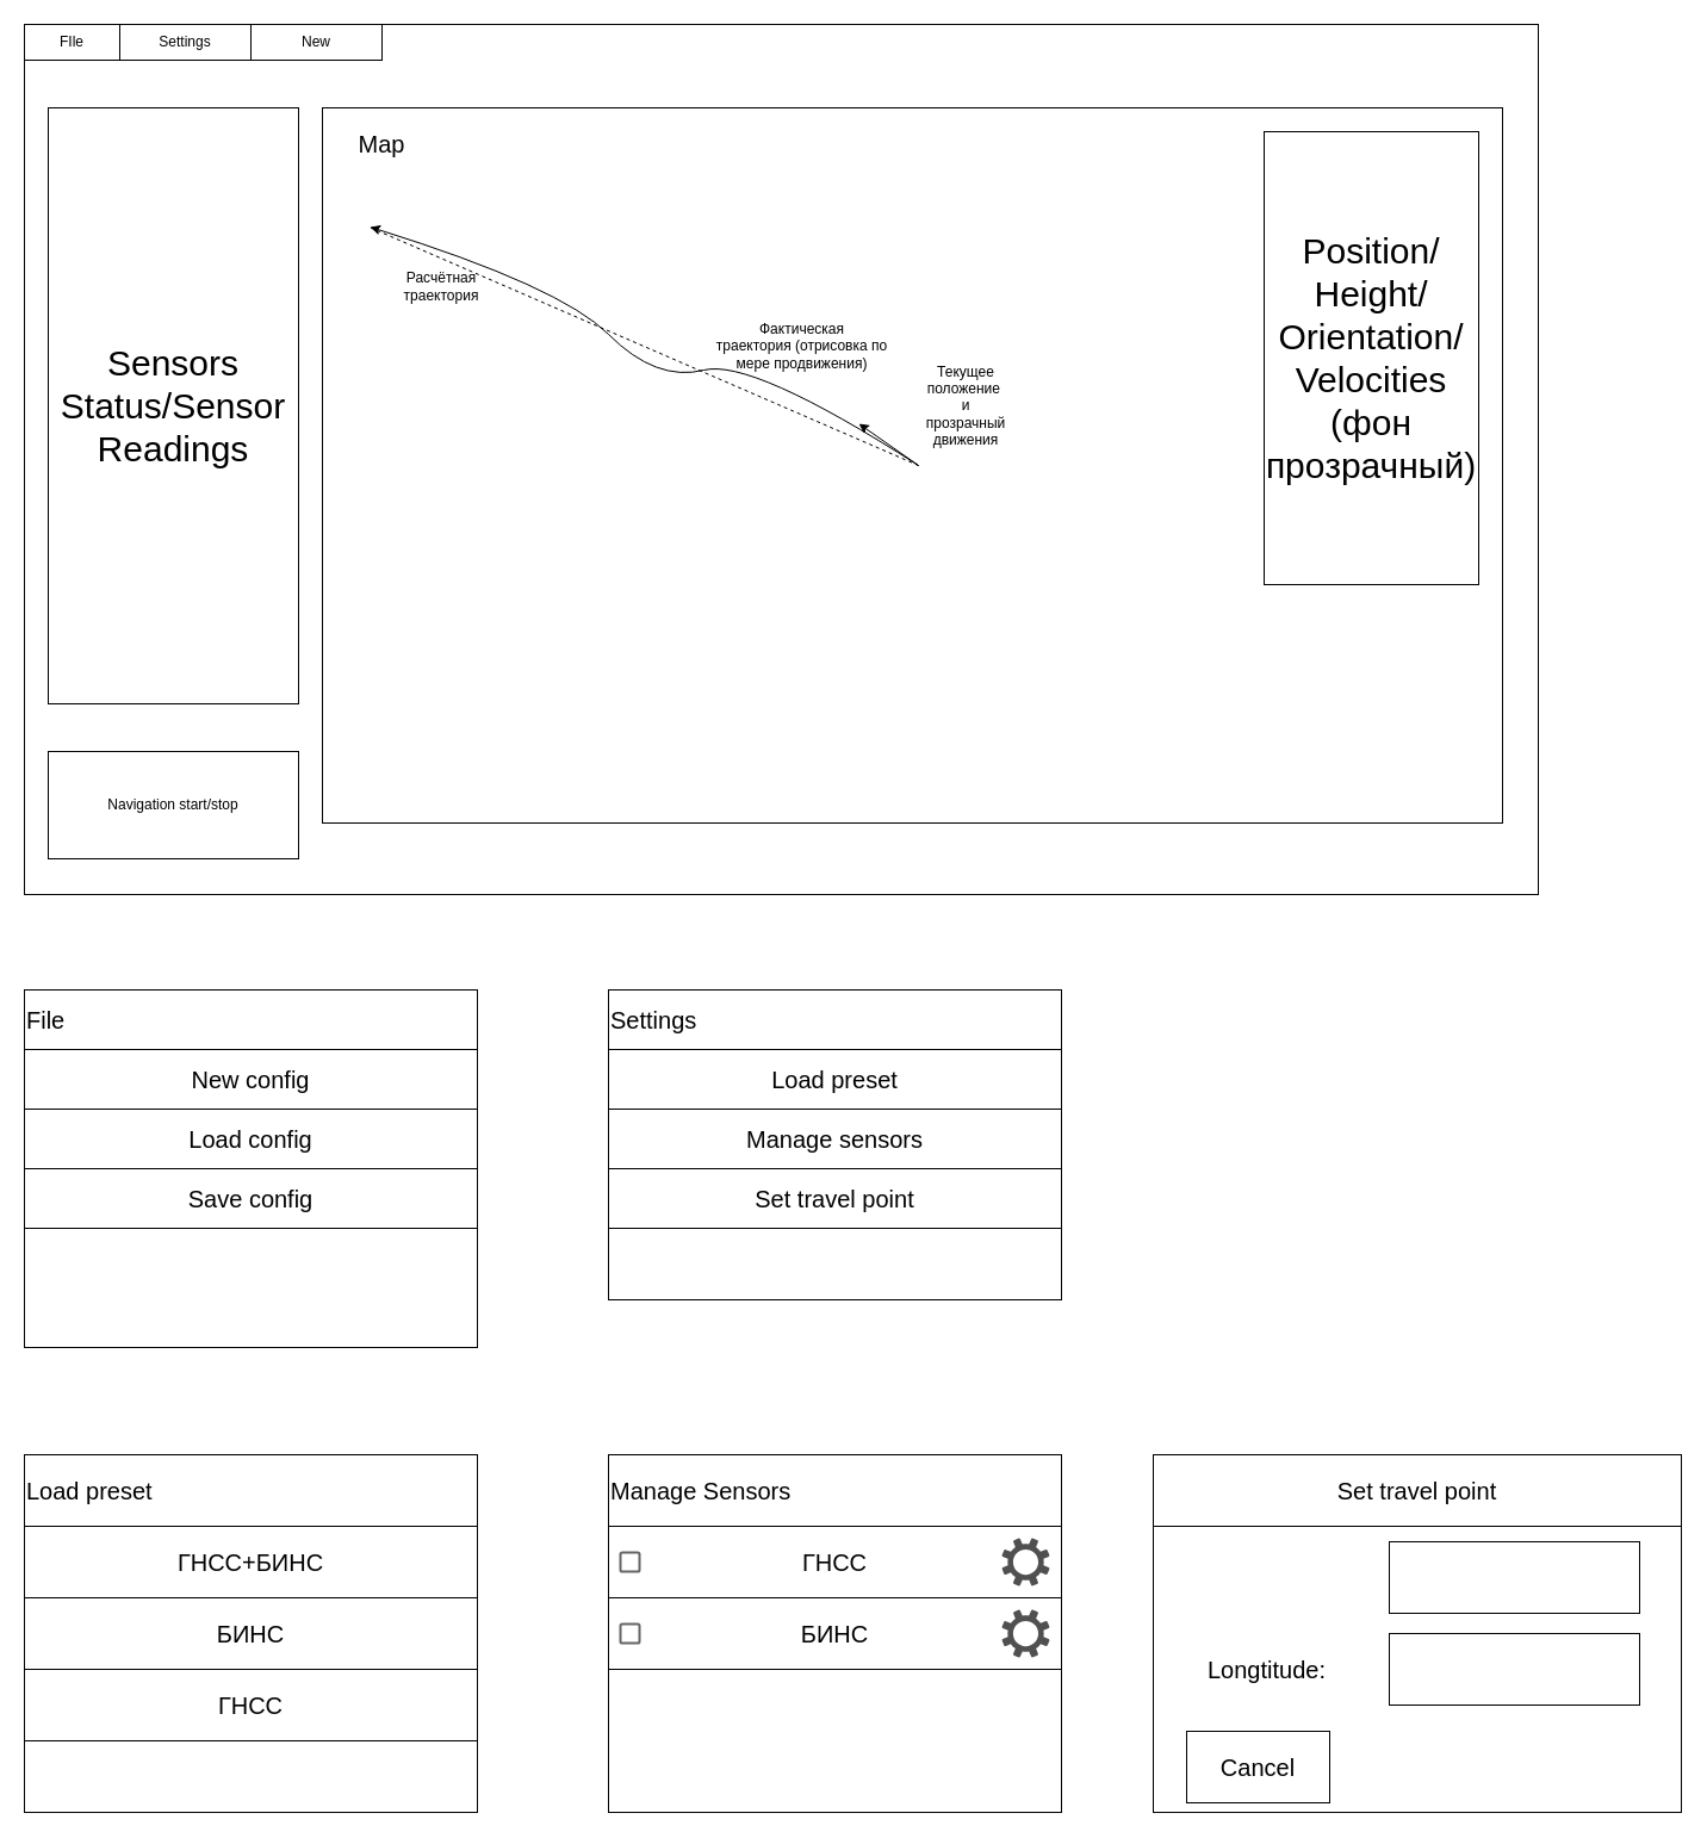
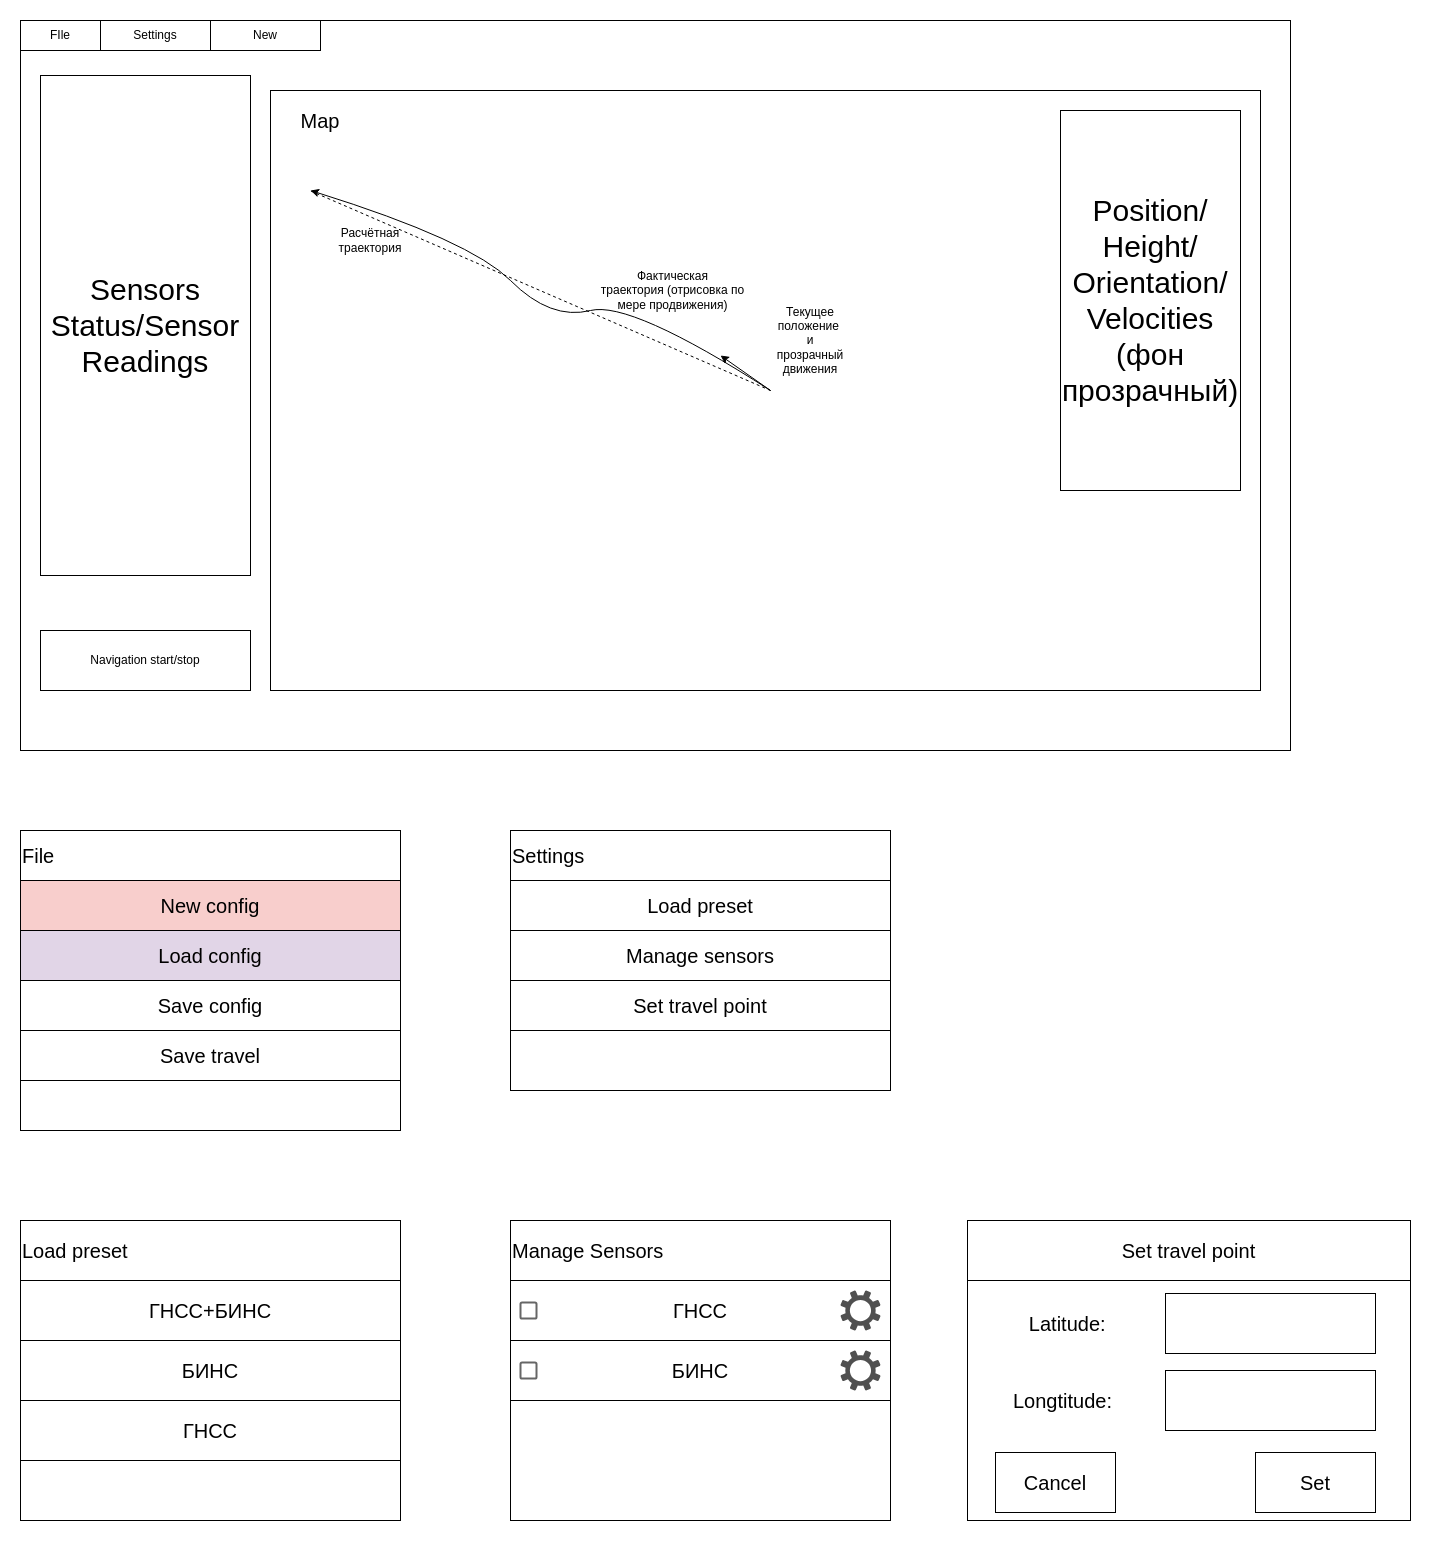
- <mxCell id="6" value="&lt;font style=&quot;font-size: 30px&quot;&gt;Sensors Status/Sensor Readings&lt;/font&gt;" style="rounded=0;whiteSpace=wrap;html=1;" vertex="1" parent="1"><mxGeometry x="40" y="90" width="210" height="500" as="geometry" /></mxCell>
+ <mxCell id="6" value="&lt;font style=&quot;font-size: 30px&quot;&gt;Sensors Status/Sensor Readings&lt;/font&gt;" style="rounded=0;whiteSpace=wrap;html=1;" vertex="1" parent="1"><mxGeometry x="40" y="75" width="210" height="500" as="geometry" /></mxCell>
- <mxCell id="7" value="Navigation start/stop" style="rounded=0;whiteSpace=wrap;html=1;" vertex="1" parent="1"><mxGeometry x="40" y="630" width="210" height="90" as="geometry" /></mxCell>
+ <mxCell id="7" value="Navigation start/stop" style="rounded=0;whiteSpace=wrap;html=1;" vertex="1" parent="1"><mxGeometry x="40" y="630" width="210" height="60" as="geometry" /></mxCell>
- <mxCell id="47" value="&lt;font style=&quot;font-size: 20px&quot;&gt;New config&lt;/font&gt;" style="rounded=0;whiteSpace=wrap;html=1;" vertex="1" parent="1"><mxGeometry x="20" y="880" width="380" height="50" as="geometry" /></mxCell>
+ <mxCell id="47" value="&lt;font style=&quot;font-size: 20px&quot;&gt;New config&lt;/font&gt;" style="rounded=0;whiteSpace=wrap;html=1;fillColor=#f8cecc;" vertex="1" parent="1"><mxGeometry x="20" y="880" width="380" height="50" as="geometry" /></mxCell>
- <mxCell id="13" value="&lt;font style=&quot;font-size: 20px&quot;&gt;Load config&lt;/font&gt;" style="rounded=0;whiteSpace=wrap;html=1;" vertex="1" parent="1"><mxGeometry x="20" y="930" width="380" height="50" as="geometry" /></mxCell>
+ <mxCell id="13" value="&lt;font style=&quot;font-size: 20px&quot;&gt;Load config&lt;/font&gt;" style="rounded=0;whiteSpace=wrap;html=1;fillColor=#e1d5e7;" vertex="1" parent="1"><mxGeometry x="20" y="930" width="380" height="50" as="geometry" /></mxCell>
+ <mxCell id="25" value="&lt;font style=&quot;font-size: 20px&quot;&gt;Save travel&lt;/font&gt;" style="rounded=0;whiteSpace=wrap;html=1;" vertex="1" parent="1"><mxGeometry x="20" y="1030" width="380" height="50" as="geometry" /></mxCell>
+ <mxCell id="41" value="&lt;font style=&quot;font-size: 20px&quot;&gt;Latitude:&amp;nbsp;&lt;/font&gt;" style="text;html=1;strokeColor=none;fillColor=none;align=center;verticalAlign=middle;whiteSpace=wrap;rounded=0;" vertex="1" parent="1"><mxGeometry x="1025" y="1304" width="90" height="38" as="geometry" /></mxCell>
+ <mxCell id="45" value="&lt;font style=&quot;font-size: 20px&quot;&gt;Set&lt;/font&gt;" style="rounded=0;whiteSpace=wrap;html=1;" vertex="1" parent="1"><mxGeometry x="1255" y="1452" width="120" height="60" as="geometry" /></mxCell>
